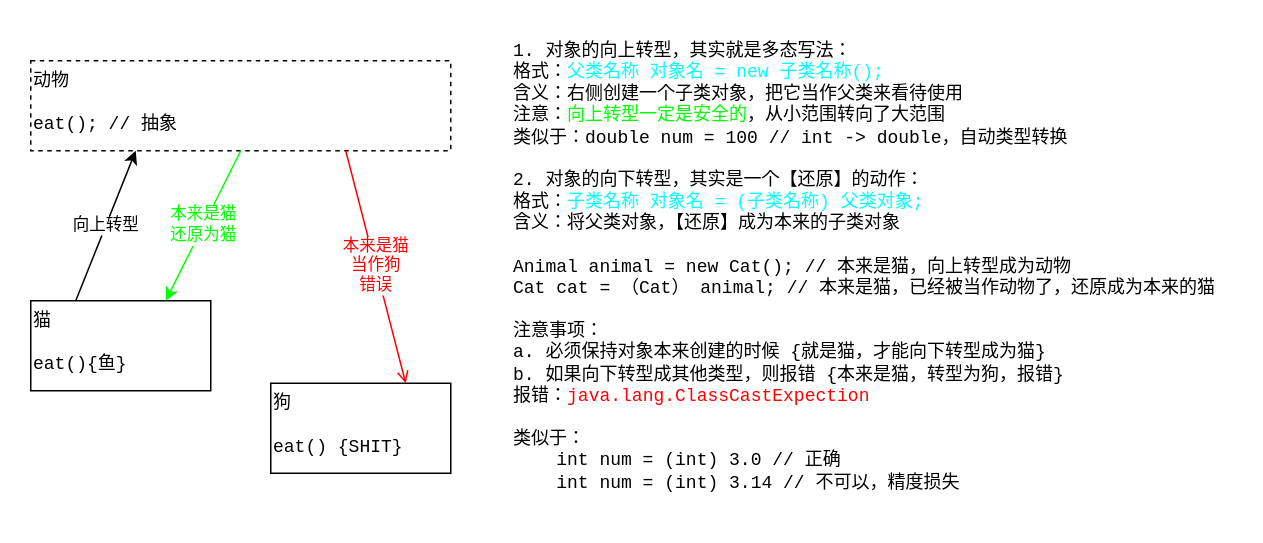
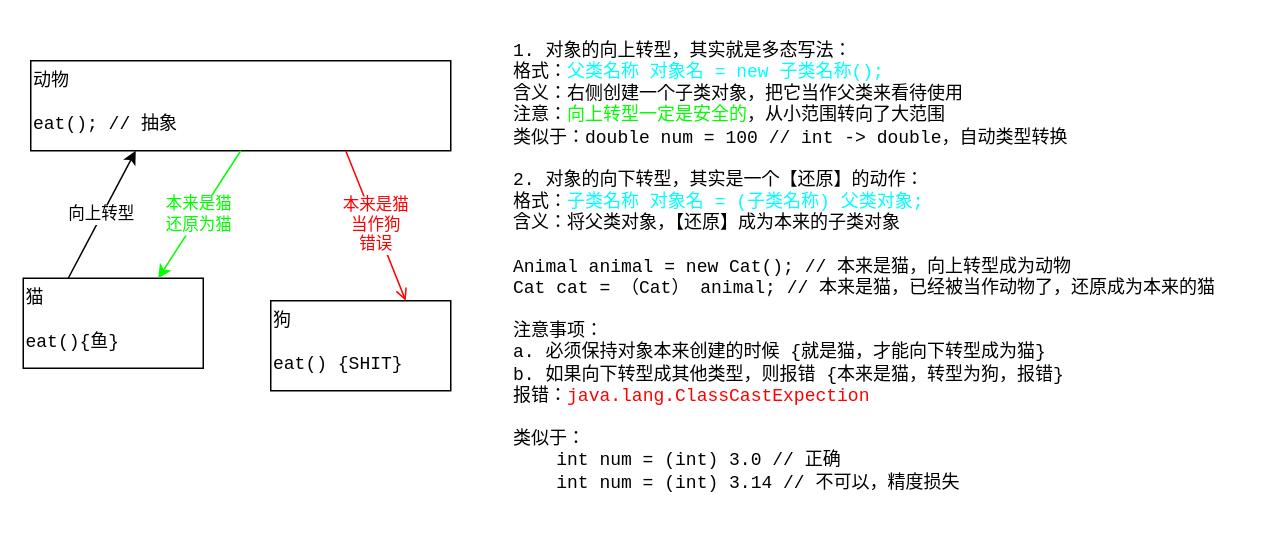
- <mxCell id="2" value="动物&lt;br&gt;&lt;br&gt;eat(); // 抽象" style="rounded=0;whiteSpace=wrap;html=1;align=left;verticalAlign=top;fontFamily=Courier New;dashed=1;" vertex="1" parent="1"><mxGeometry x="20" y="40" width="280" height="60" as="geometry" /></mxCell>
+ <mxCell id="2" value="动物&lt;br&gt;&lt;br&gt;eat(); // 抽象" style="rounded=0;whiteSpace=wrap;html=1;align=left;verticalAlign=top;fontFamily=Courier New;" vertex="1" parent="1"><mxGeometry x="20" y="40" width="280" height="60" as="geometry" /></mxCell>
- <mxCell id="3" value="猫&lt;br&gt;&lt;br&gt;eat(){鱼}" style="rounded=0;whiteSpace=wrap;html=1;align=left;verticalAlign=top;fontFamily=Courier New;" vertex="1" parent="1"><mxGeometry x="20" y="200" width="120" height="60" as="geometry" /></mxCell>
+ <mxCell id="3" value="猫&lt;br&gt;&lt;br&gt;eat(){鱼}" style="rounded=0;whiteSpace=wrap;html=1;align=left;verticalAlign=top;fontFamily=Courier New;" vertex="1" parent="1"><mxGeometry x="15" y="185" width="120" height="60" as="geometry" /></mxCell>
- <mxCell id="4" value="狗&lt;br&gt;&lt;br&gt;eat() {SHIT}" style="rounded=0;whiteSpace=wrap;html=1;align=left;verticalAlign=top;fontFamily=Courier New;" vertex="1" parent="1"><mxGeometry x="180" y="255" width="120" height="60" as="geometry" /></mxCell>
+ <mxCell id="4" value="狗&lt;br&gt;&lt;br&gt;eat() {SHIT}" style="rounded=0;whiteSpace=wrap;html=1;align=left;verticalAlign=top;fontFamily=Courier New;" vertex="1" parent="1"><mxGeometry x="180" y="200" width="120" height="60" as="geometry" /></mxCell>
